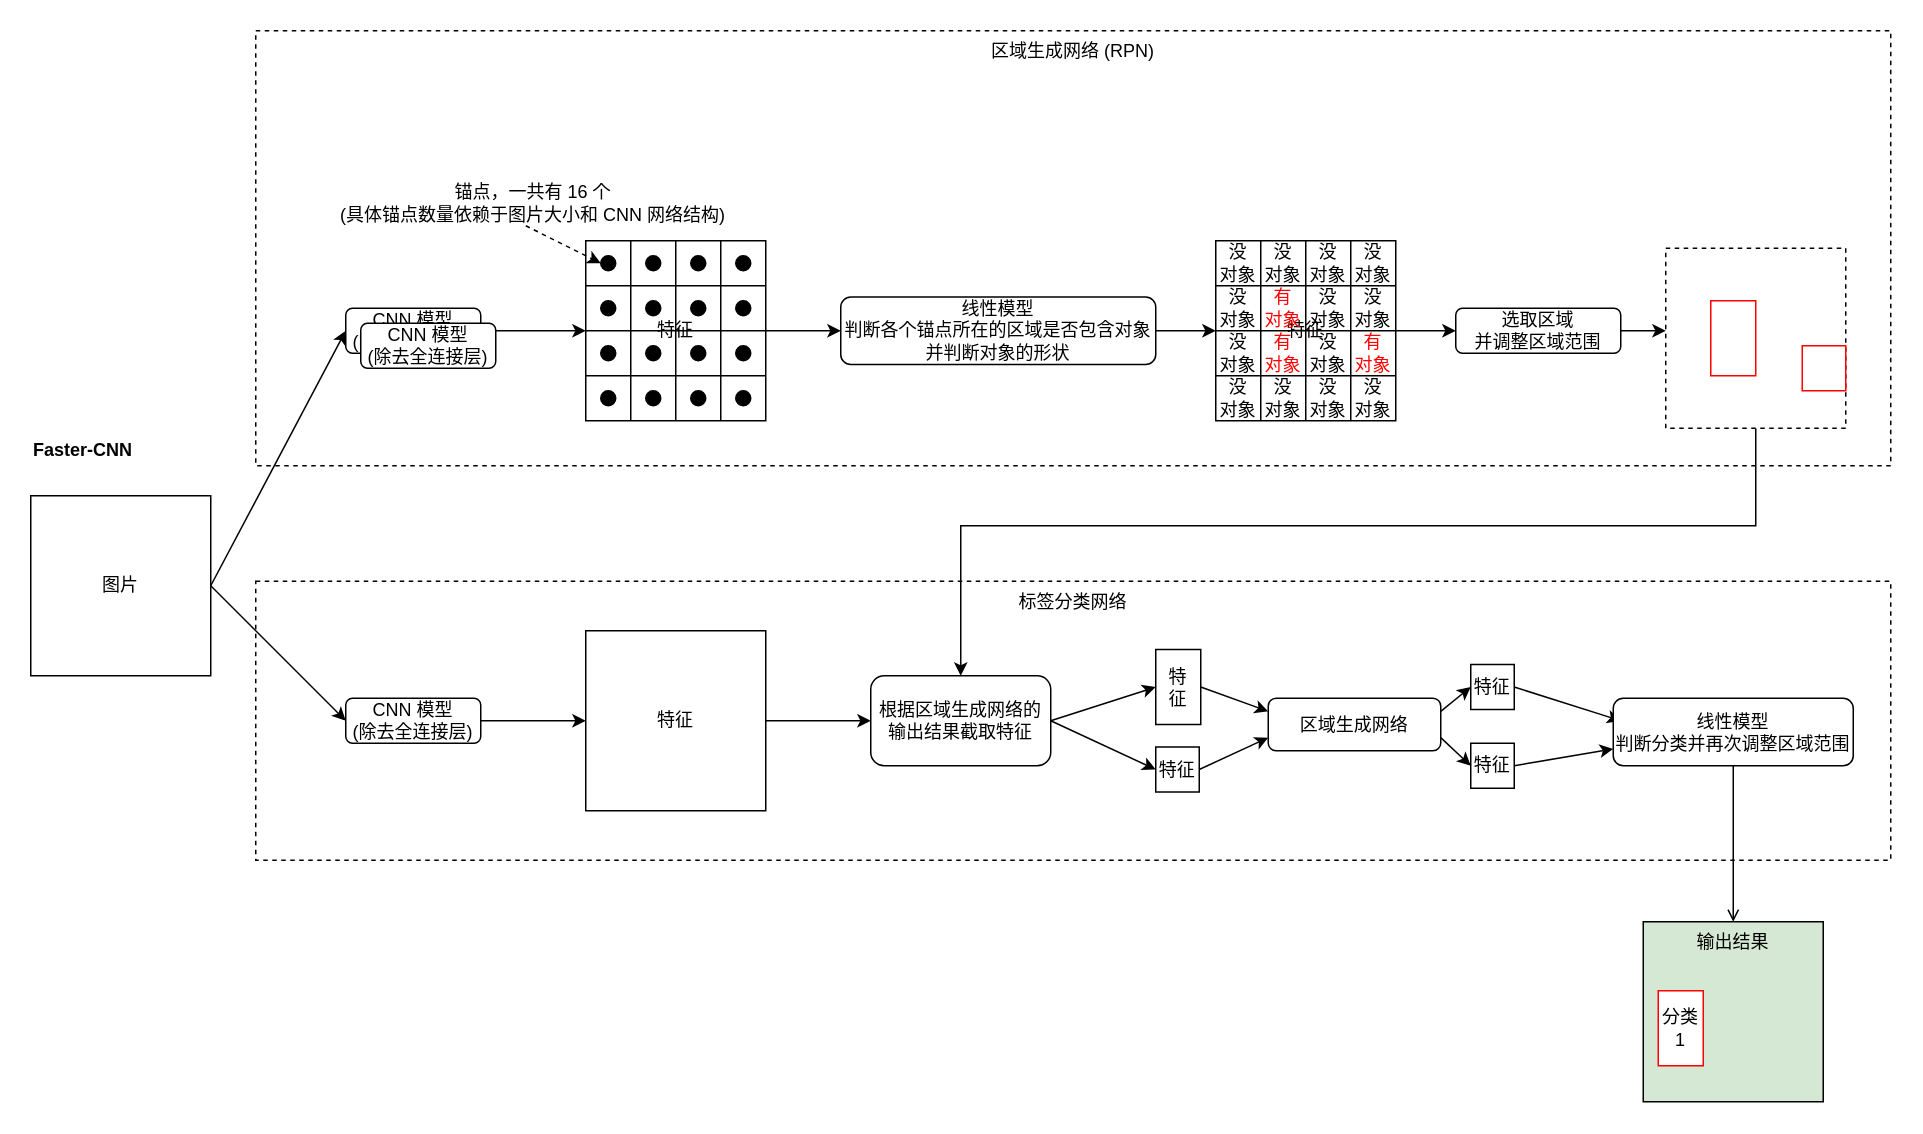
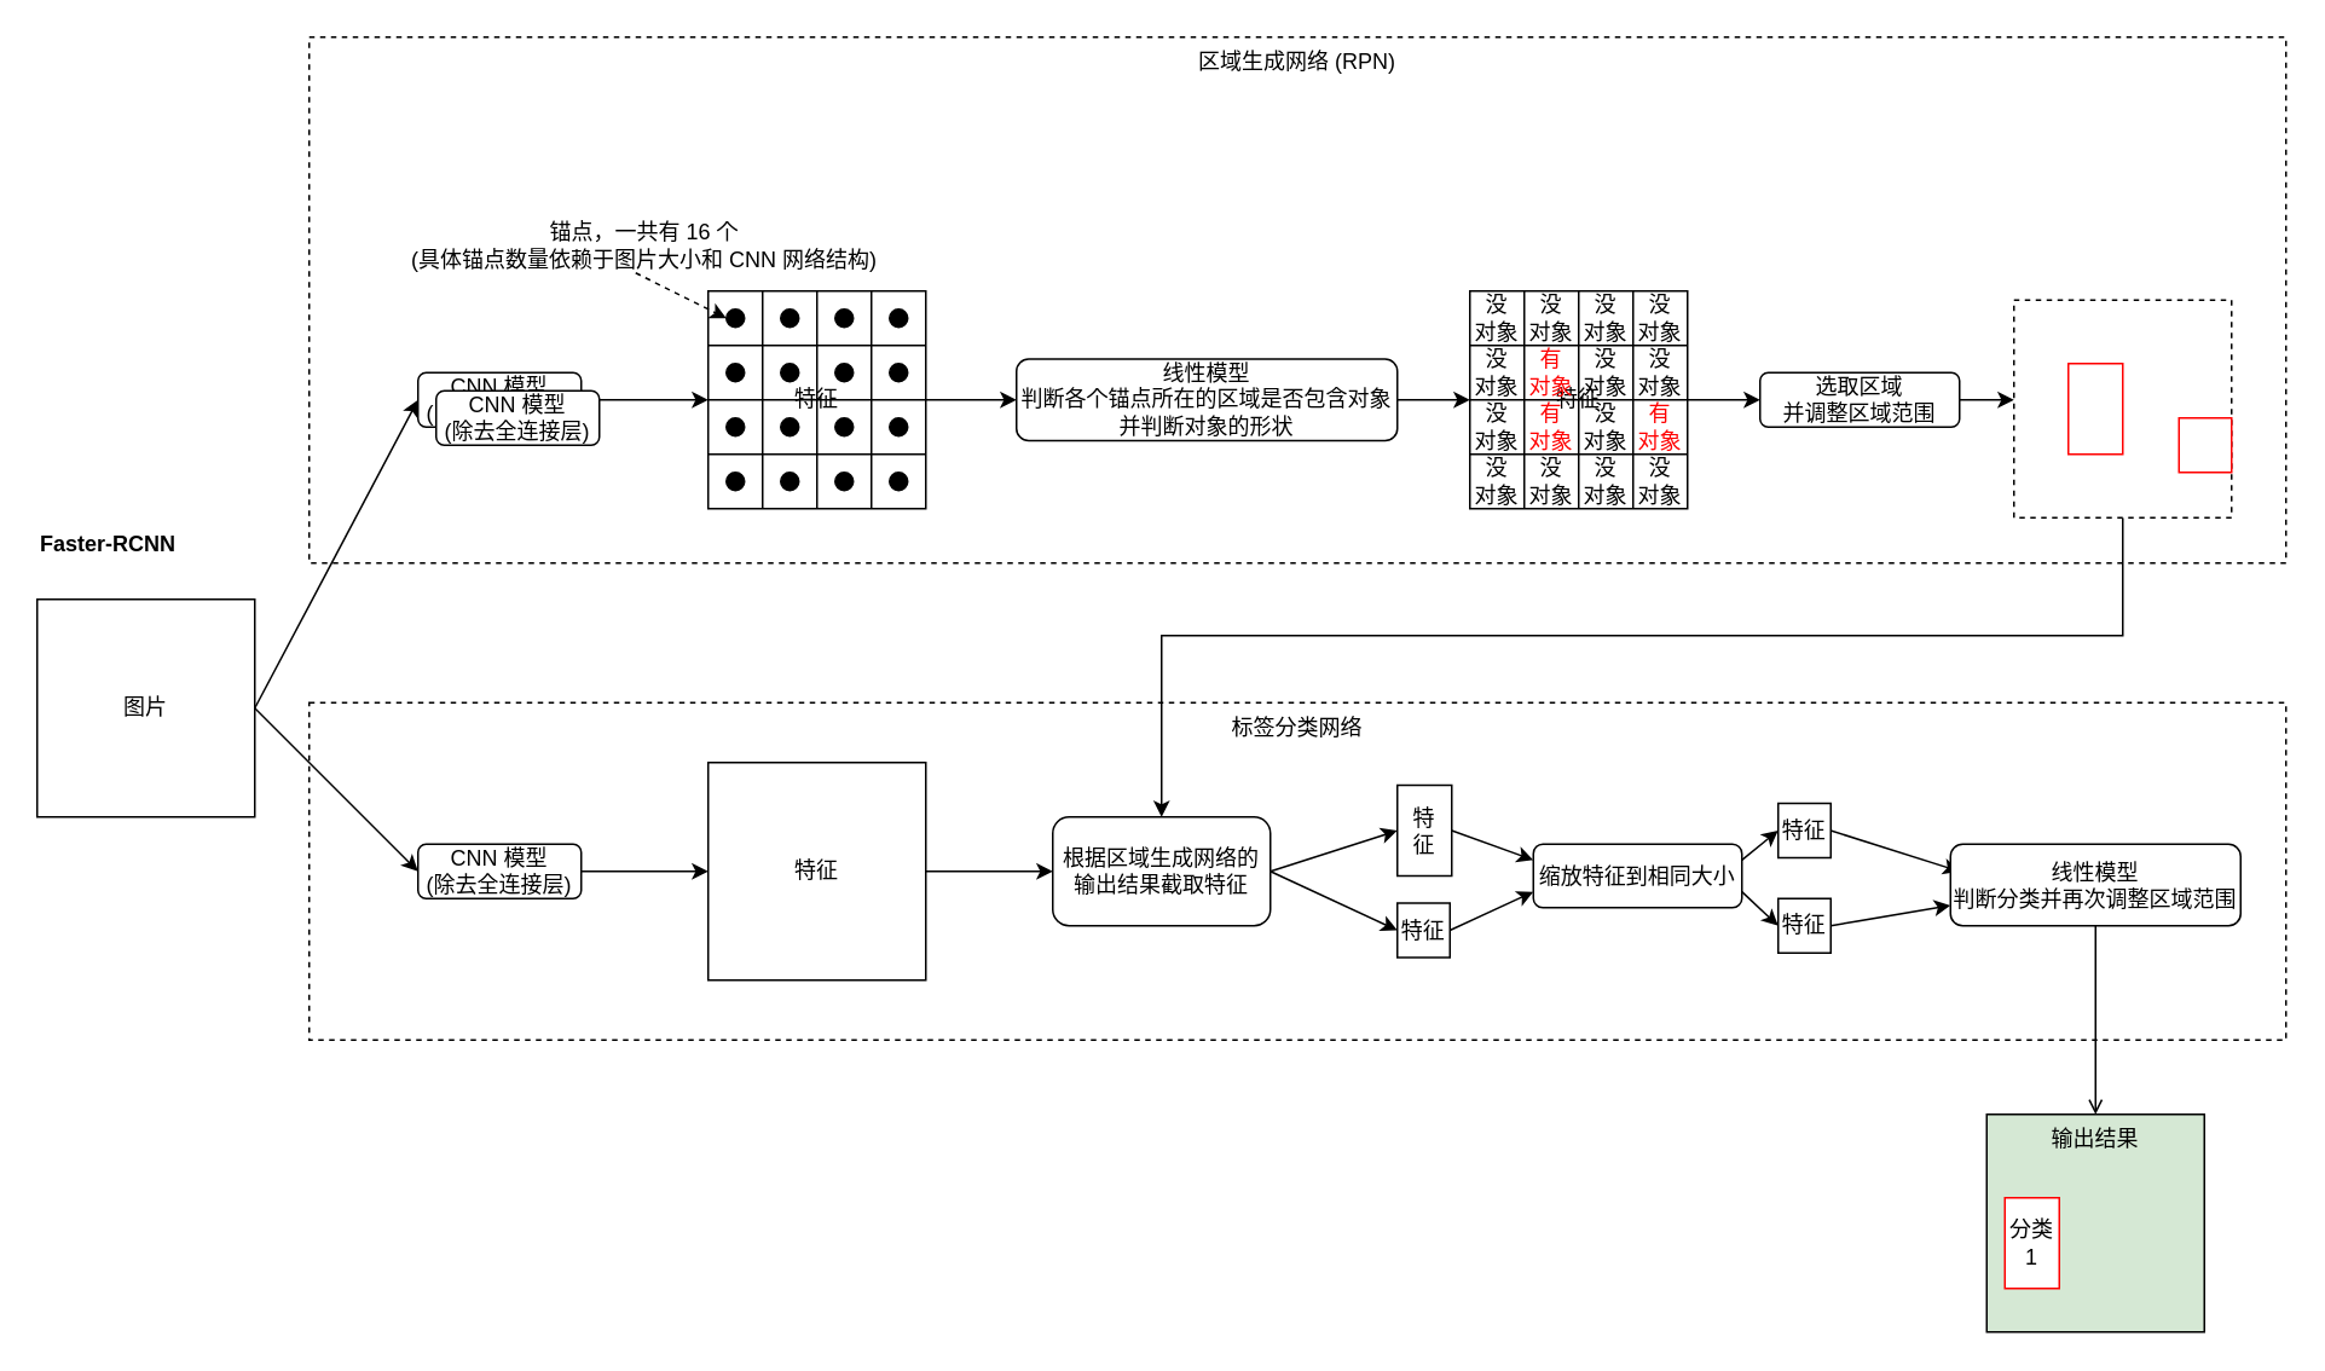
- <mxCell id="10" value="Faster-CNN" style="text;html=1;strokeColor=none;fillColor=none;align=left;verticalAlign=middle;whiteSpace=wrap;rounded=0;fontStyle=1" parent="1" vertex="1"><mxGeometry x="20" y="290" width="120" height="20" as="geometry" /></mxCell>
+ <mxCell id="10" value="Faster-RCNN" style="text;html=1;strokeColor=none;fillColor=none;align=left;verticalAlign=middle;whiteSpace=wrap;rounded=0;fontStyle=1" parent="1" vertex="1"><mxGeometry x="20" y="290" width="120" height="20" as="geometry" /></mxCell>
- <mxCell id="81" value="区域生成网络" style="rounded=1;whiteSpace=wrap;html=1;strokeColor=#000000;fillColor=#FFFFFF;fontColor=#000000;align=center;" parent="1" vertex="1"><mxGeometry x="845" y="465" width="115" height="35" as="geometry" /></mxCell>
+ <mxCell id="81" value="缩放特征到相同大小" style="rounded=1;whiteSpace=wrap;html=1;strokeColor=#000000;fillColor=#FFFFFF;fontColor=#000000;align=center;" parent="1" vertex="1"><mxGeometry x="845" y="465" width="115" height="35" as="geometry" /></mxCell>
